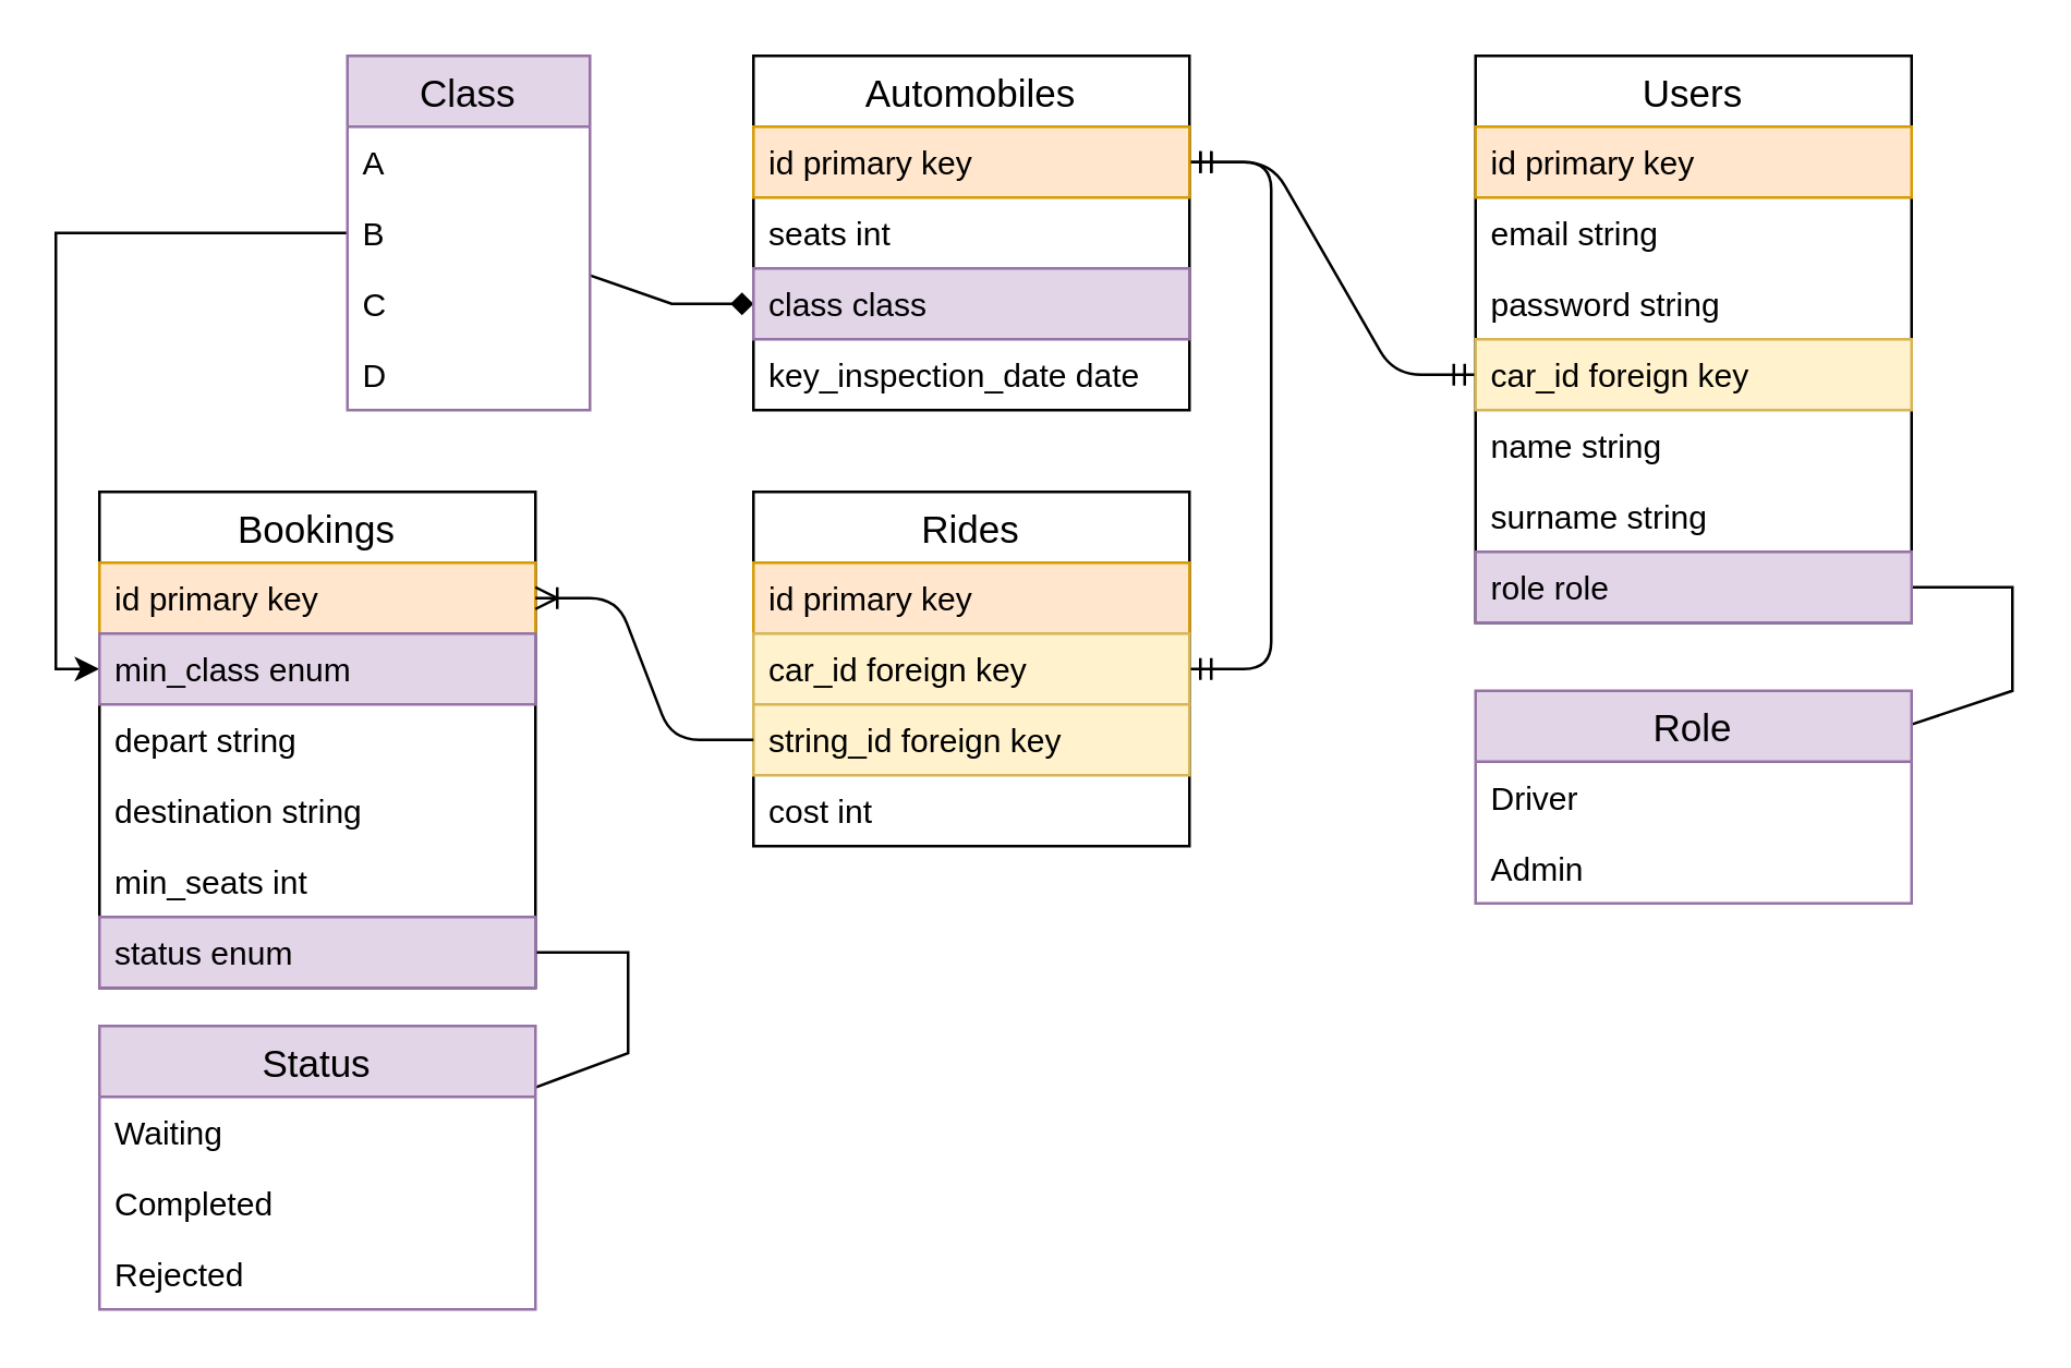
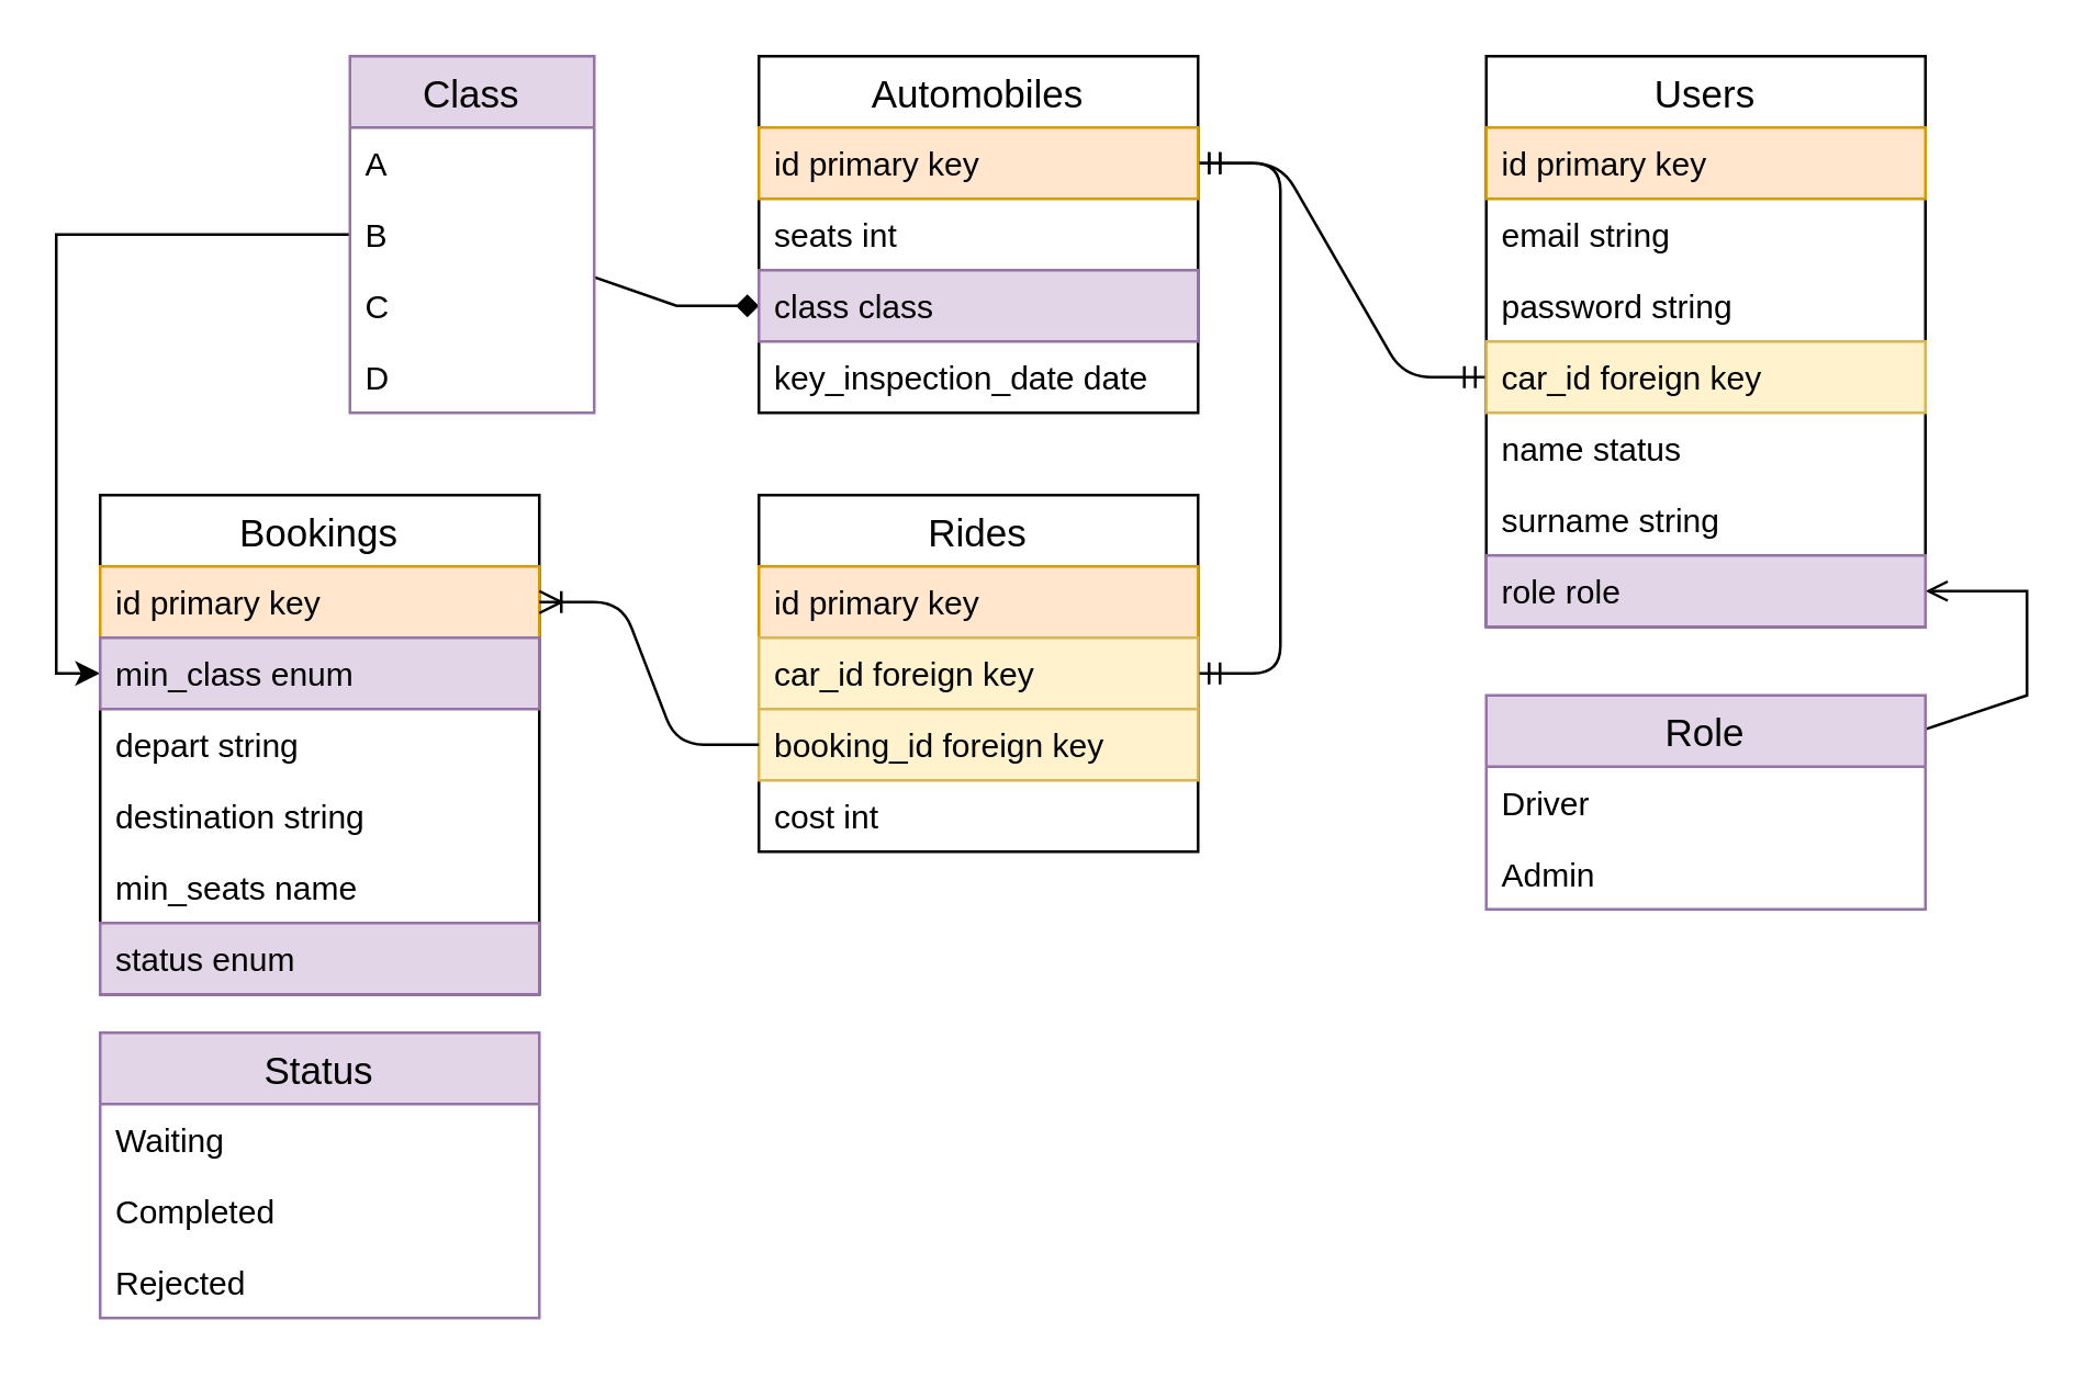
- <mxCell id="18" value="name string" style="text;strokeColor=none;fillColor=none;spacingLeft=4;spacingRight=4;overflow=hidden;rotatable=0;points=[[0,0.5],[1,0.5]];portConstraint=eastwest;fontSize=12;" parent="13" vertex="1"><mxGeometry y="130" width="160" height="26" as="geometry" /></mxCell>
+ <mxCell id="18" value="name status" style="text;strokeColor=none;fillColor=none;spacingLeft=4;spacingRight=4;overflow=hidden;rotatable=0;points=[[0,0.5],[1,0.5]];portConstraint=eastwest;fontSize=12;" parent="13" vertex="1"><mxGeometry y="130" width="160" height="26" as="geometry" /></mxCell>
- <mxCell id="4" value="" style="endArrow=none;html=1;rounded=0;" parent="1" source="39" target="20" edge="1"><mxGeometry relative="1" as="geometry"><mxPoint x="256" y="230" as="sourcePoint" /><mxPoint x="736" y="176" as="targetPoint" /><Array as="points"><mxPoint x="738" y="253" /><mxPoint x="738" y="215" /></Array></mxGeometry></mxCell>
+ <mxCell id="4" value="" style="endArrow=open;html=1;rounded=0;" parent="1" source="39" target="20" edge="1"><mxGeometry relative="1" as="geometry"><mxPoint x="256" y="230" as="sourcePoint" /><mxPoint x="736" y="176" as="targetPoint" /><Array as="points"><mxPoint x="738" y="253" /><mxPoint x="738" y="215" /></Array></mxGeometry></mxCell>
- <mxCell id="24" value="string_id foreign key" style="text;strokeColor=#d6b656;fillColor=#fff2cc;spacingLeft=4;spacingRight=4;overflow=hidden;rotatable=0;points=[[0,0.5],[1,0.5]];portConstraint=eastwest;fontSize=12;" parent="21" vertex="1"><mxGeometry y="78" width="160" height="26" as="geometry" /></mxCell>
+ <mxCell id="24" value="booking_id foreign key" style="text;strokeColor=#d6b656;fillColor=#fff2cc;spacingLeft=4;spacingRight=4;overflow=hidden;rotatable=0;points=[[0,0.5],[1,0.5]];portConstraint=eastwest;fontSize=12;" parent="21" vertex="1"><mxGeometry y="78" width="160" height="26" as="geometry" /></mxCell>
- <mxCell id="31" value="min_seats int" style="text;strokeColor=none;fillColor=none;spacingLeft=4;spacingRight=4;overflow=hidden;rotatable=0;points=[[0,0.5],[1,0.5]];portConstraint=eastwest;fontSize=12;" parent="26" vertex="1"><mxGeometry y="130" width="160" height="26" as="geometry" /></mxCell>
+ <mxCell id="31" value="min_seats name" style="text;strokeColor=none;fillColor=none;spacingLeft=4;spacingRight=4;overflow=hidden;rotatable=0;points=[[0,0.5],[1,0.5]];portConstraint=eastwest;fontSize=12;" parent="26" vertex="1"><mxGeometry y="130" width="160" height="26" as="geometry" /></mxCell>
- <mxCell id="6" value="" style="endArrow=none;html=1;rounded=0;" parent="1" source="42" target="32" edge="1"><mxGeometry relative="1" as="geometry"><mxPoint x="256" y="230" as="sourcePoint" /><mxPoint x="416" y="230" as="targetPoint" /><Array as="points"><mxPoint x="230" y="386" /><mxPoint x="230" y="349" /></Array></mxGeometry></mxCell>
